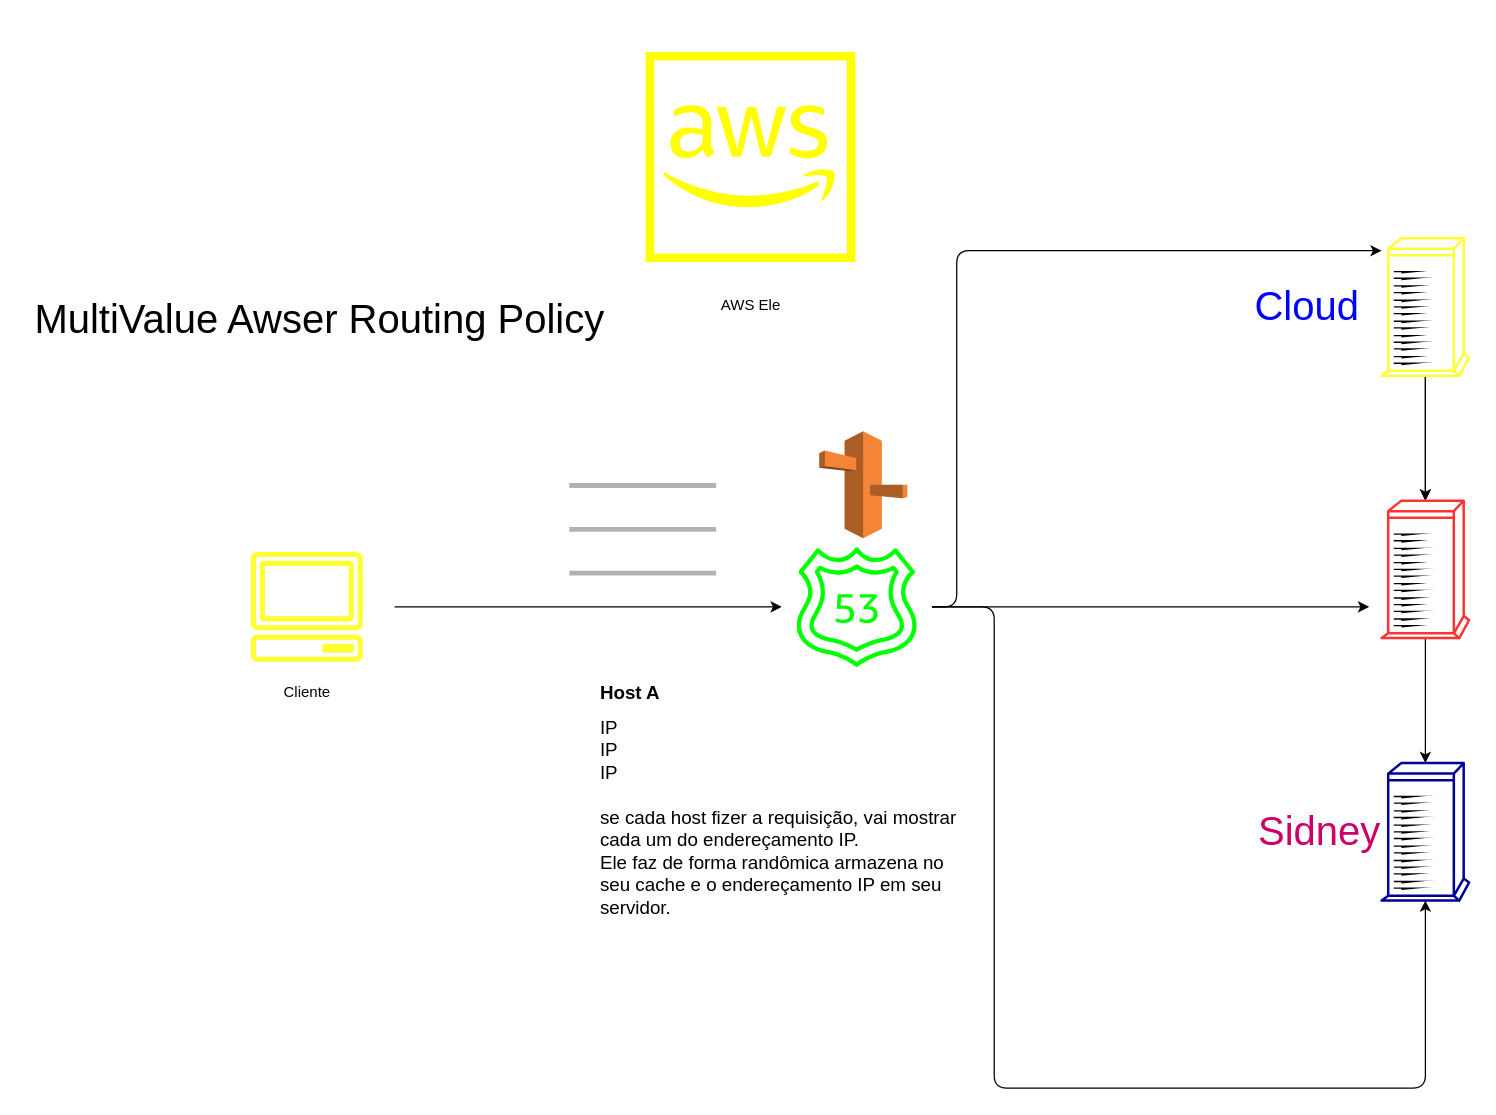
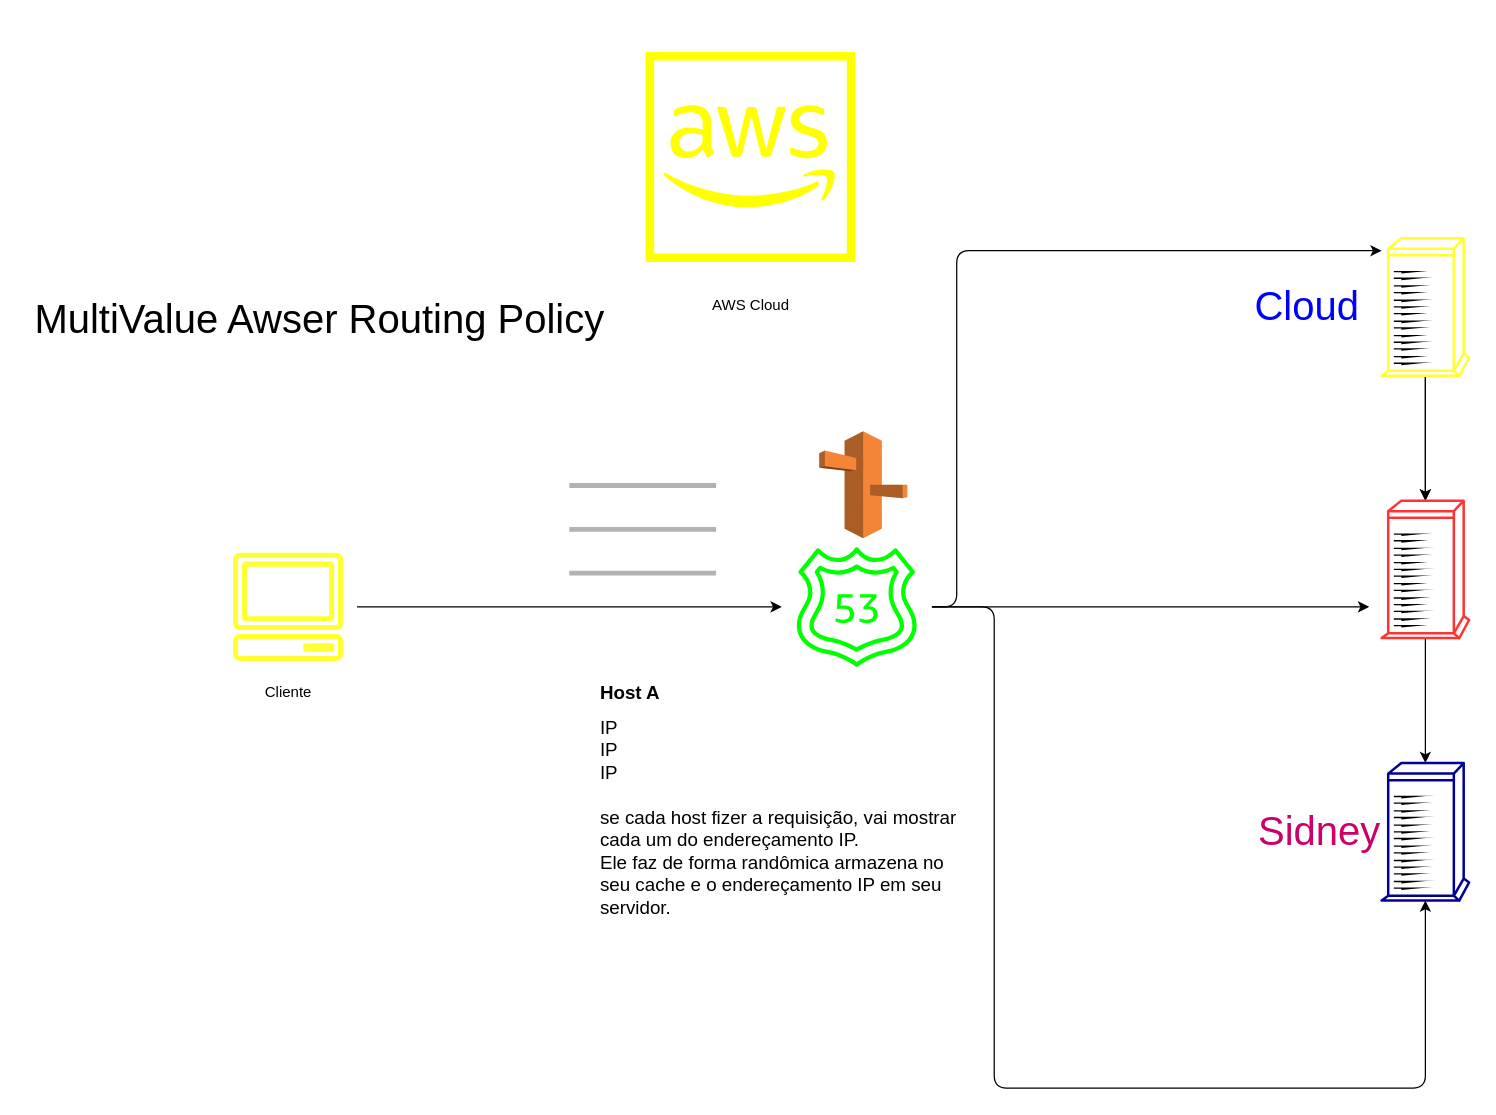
- <mxCell id="2" value="AWS Ele" style="sketch=0;outlineConnect=0;dashed=0;verticalLabelPosition=bottom;verticalAlign=top;align=center;html=1;fontSize=12;fontStyle=0;aspect=fixed;shape=mxgraph.aws4.resourceIcon;resIcon=mxgraph.aws4.aws_cloud;strokeColor=#FFFF00;" vertex="1" parent="1"><mxGeometry x="495" y="20" width="210" height="210" as="geometry" /></mxCell>
+ <mxCell id="2" value="AWS Cloud" style="sketch=0;outlineConnect=0;dashed=0;verticalLabelPosition=bottom;verticalAlign=top;align=center;html=1;fontSize=12;fontStyle=0;aspect=fixed;shape=mxgraph.aws4.resourceIcon;resIcon=mxgraph.aws4.aws_cloud;strokeColor=#FFFF00;" vertex="1" parent="1"><mxGeometry x="495" y="20" width="210" height="210" as="geometry" /></mxCell>
- <mxCell id="6" value="Cliente&lt;br&gt;" style="sketch=0;outlineConnect=0;dashed=0;verticalLabelPosition=bottom;verticalAlign=top;align=center;html=1;fontSize=12;fontStyle=0;aspect=fixed;shape=mxgraph.aws4.resourceIcon;resIcon=mxgraph.aws4.client;strokeColor=#FFFF33;" vertex="1" parent="1"><mxGeometry x="175" y="430" width="140" height="110" as="geometry" /></mxCell>
+ <mxCell id="6" value="Cliente&lt;br&gt;" style="sketch=0;outlineConnect=0;dashed=0;verticalLabelPosition=bottom;verticalAlign=top;align=center;html=1;fontSize=12;fontStyle=0;aspect=fixed;shape=mxgraph.aws4.resourceIcon;resIcon=mxgraph.aws4.client;strokeColor=#FFFF33;" vertex="1" parent="1"><mxGeometry x="175" y="430" width="110" height="110" as="geometry" /></mxCell>
